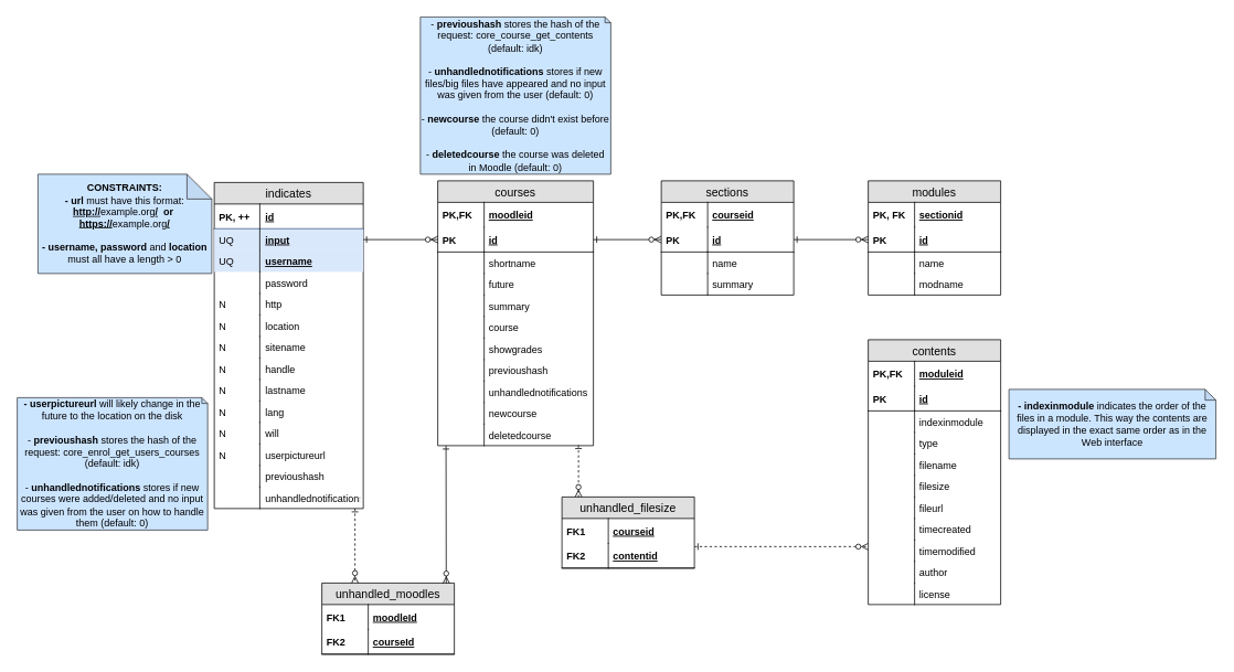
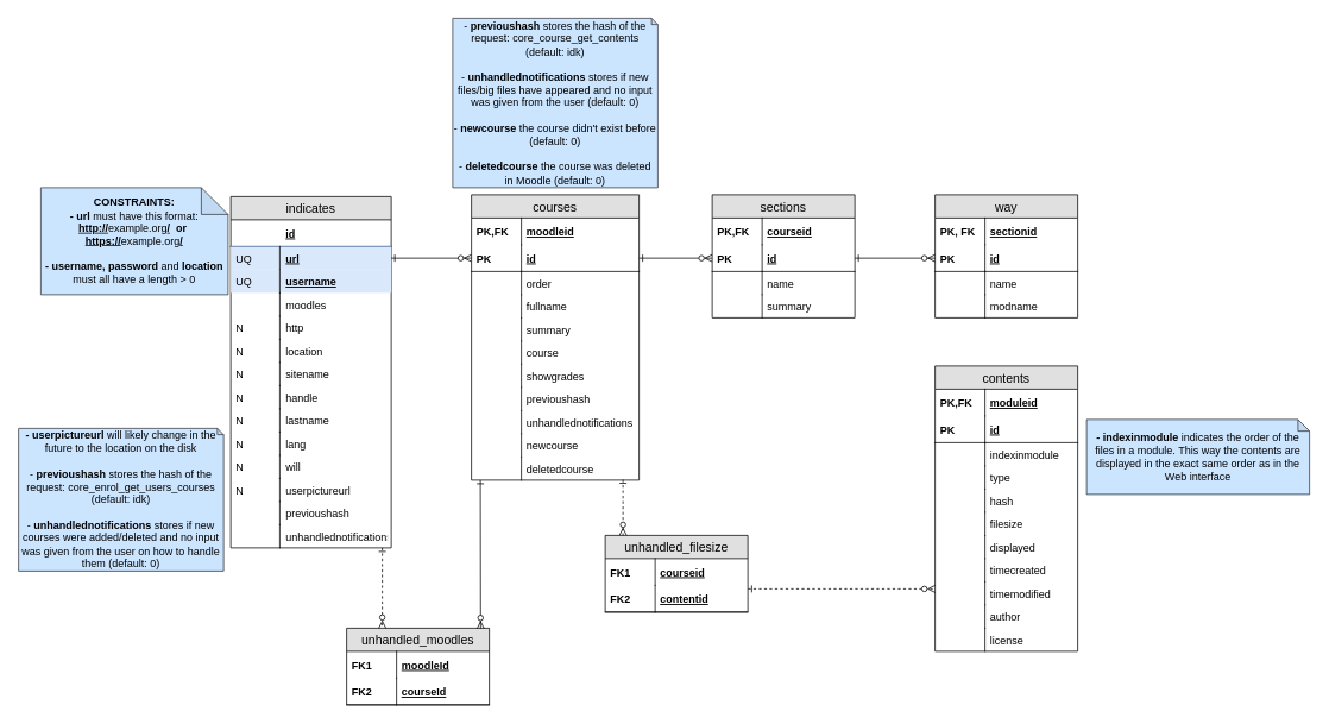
- <mxCell id="68" value="modules" style="swimlane;fontStyle=0;childLayout=stackLayout;horizontal=1;startSize=26;fillColor=#e0e0e0;horizontalStack=0;resizeParent=1;resizeParentMax=0;resizeLast=0;collapsible=1;marginBottom=0;swimlaneFillColor=#ffffff;align=center;fontSize=14;" parent="1" vertex="1"><mxGeometry x="1048" y="218" width="160" height="138" as="geometry" /></mxCell>
+ <mxCell id="68" value="way" style="swimlane;fontStyle=0;childLayout=stackLayout;horizontal=1;startSize=26;fillColor=#e0e0e0;horizontalStack=0;resizeParent=1;resizeParentMax=0;resizeLast=0;collapsible=1;marginBottom=0;swimlaneFillColor=#ffffff;align=center;fontSize=14;" parent="1" vertex="1"><mxGeometry x="1048" y="218" width="160" height="138" as="geometry" /></mxCell>
- <mxCell id="4" value="PK, ++" style="shape=partialRectangle;top=0;left=0;bottom=0;fillColor=none;align=left;verticalAlign=middle;spacingLeft=4;spacingRight=4;overflow=hidden;rotatable=0;points=[];portConstraint=eastwest;part=1;fontSize=12;fontStyle=1" parent="3" vertex="1" connectable="0"><mxGeometry width="55" height="30" as="geometry" /></mxCell>
- <mxCell id="5" value="input" style="shape=partialRectangle;top=1;left=0;right=0;bottom=0;align=left;verticalAlign=middle;fillColor=#dae8fc;spacingLeft=60;spacingRight=4;overflow=hidden;rotatable=0;points=[[0,0.5],[1,0.5]];portConstraint=eastwest;dropTarget=0;fontSize=12;strokeColor=#6c8ebf;fontStyle=5;" parent="2" vertex="1"><mxGeometry y="56" width="180" height="26" as="geometry" /></mxCell>
+ <mxCell id="5" value="url" style="shape=partialRectangle;top=1;left=0;right=0;bottom=0;align=left;verticalAlign=middle;fillColor=#dae8fc;spacingLeft=60;spacingRight=4;overflow=hidden;rotatable=0;points=[[0,0.5],[1,0.5]];portConstraint=eastwest;dropTarget=0;fontSize=12;strokeColor=#6c8ebf;fontStyle=5;" parent="2" vertex="1"><mxGeometry y="56" width="180" height="26" as="geometry" /></mxCell>
- <mxCell id="39" value="shortname" style="shape=partialRectangle;top=0;left=0;right=0;bottom=0;align=left;verticalAlign=top;fillColor=none;spacingLeft=60;spacingRight=4;overflow=hidden;rotatable=0;points=[[0,0.5],[1,0.5]];portConstraint=eastwest;dropTarget=0;fontSize=12;" parent="34" vertex="1"><mxGeometry y="86" width="188" height="26" as="geometry" /></mxCell>
+ <mxCell id="39" value="order" style="shape=partialRectangle;top=0;left=0;right=0;bottom=0;align=left;verticalAlign=top;fillColor=none;spacingLeft=60;spacingRight=4;overflow=hidden;rotatable=0;points=[[0,0.5],[1,0.5]];portConstraint=eastwest;dropTarget=0;fontSize=12;" parent="34" vertex="1"><mxGeometry y="86" width="188" height="26" as="geometry" /></mxCell>
- <mxCell id="9" value="password" style="shape=partialRectangle;top=0;left=0;right=0;bottom=0;align=left;verticalAlign=middle;fillColor=none;spacingLeft=60;spacingRight=4;overflow=hidden;rotatable=0;points=[[0,0.5],[1,0.5]];portConstraint=eastwest;dropTarget=0;fontSize=12;fontStyle=0;" parent="2" vertex="1"><mxGeometry y="108" width="180" height="26" as="geometry" /></mxCell>
+ <mxCell id="9" value="moodles" style="shape=partialRectangle;top=0;left=0;right=0;bottom=0;align=left;verticalAlign=middle;fillColor=none;spacingLeft=60;spacingRight=4;overflow=hidden;rotatable=0;points=[[0,0.5],[1,0.5]];portConstraint=eastwest;dropTarget=0;fontSize=12;fontStyle=0;" parent="2" vertex="1"><mxGeometry y="108" width="180" height="26" as="geometry" /></mxCell>
- <mxCell id="41" value="future" style="shape=partialRectangle;top=0;left=0;right=0;bottom=0;align=left;verticalAlign=top;fillColor=none;spacingLeft=60;spacingRight=4;overflow=hidden;rotatable=0;points=[[0,0.5],[1,0.5]];portConstraint=eastwest;dropTarget=0;fontSize=12;" parent="34" vertex="1"><mxGeometry y="112" width="188" height="26" as="geometry" /></mxCell>
+ <mxCell id="41" value="fullname" style="shape=partialRectangle;top=0;left=0;right=0;bottom=0;align=left;verticalAlign=top;fillColor=none;spacingLeft=60;spacingRight=4;overflow=hidden;rotatable=0;points=[[0,0.5],[1,0.5]];portConstraint=eastwest;dropTarget=0;fontSize=12;" parent="34" vertex="1"><mxGeometry y="112" width="188" height="26" as="geometry" /></mxCell>
- <mxCell id="87" value="filename" style="shape=partialRectangle;top=0;left=0;right=0;bottom=0;align=left;verticalAlign=top;fillColor=none;spacingLeft=60;spacingRight=4;overflow=hidden;rotatable=0;points=[[0,0.5],[1,0.5]];portConstraint=eastwest;dropTarget=0;fontSize=12;" parent="78" vertex="1"><mxGeometry y="138" width="160" height="26" as="geometry" /></mxCell>
+ <mxCell id="87" value="hash" style="shape=partialRectangle;top=0;left=0;right=0;bottom=0;align=left;verticalAlign=top;fillColor=none;spacingLeft=60;spacingRight=4;overflow=hidden;rotatable=0;points=[[0,0.5],[1,0.5]];portConstraint=eastwest;dropTarget=0;fontSize=12;" parent="78" vertex="1"><mxGeometry y="138" width="160" height="26" as="geometry" /></mxCell>
- <mxCell id="91" value="fileurl" style="shape=partialRectangle;top=0;left=0;right=0;bottom=0;align=left;verticalAlign=top;fillColor=none;spacingLeft=60;spacingRight=4;overflow=hidden;rotatable=0;points=[[0,0.5],[1,0.5]];portConstraint=eastwest;dropTarget=0;fontSize=12;" parent="78" vertex="1"><mxGeometry y="190" width="160" height="26" as="geometry" /></mxCell>
+ <mxCell id="91" value="displayed" style="shape=partialRectangle;top=0;left=0;right=0;bottom=0;align=left;verticalAlign=top;fillColor=none;spacingLeft=60;spacingRight=4;overflow=hidden;rotatable=0;points=[[0,0.5],[1,0.5]];portConstraint=eastwest;dropTarget=0;fontSize=12;" parent="78" vertex="1"><mxGeometry y="190" width="160" height="26" as="geometry" /></mxCell>
